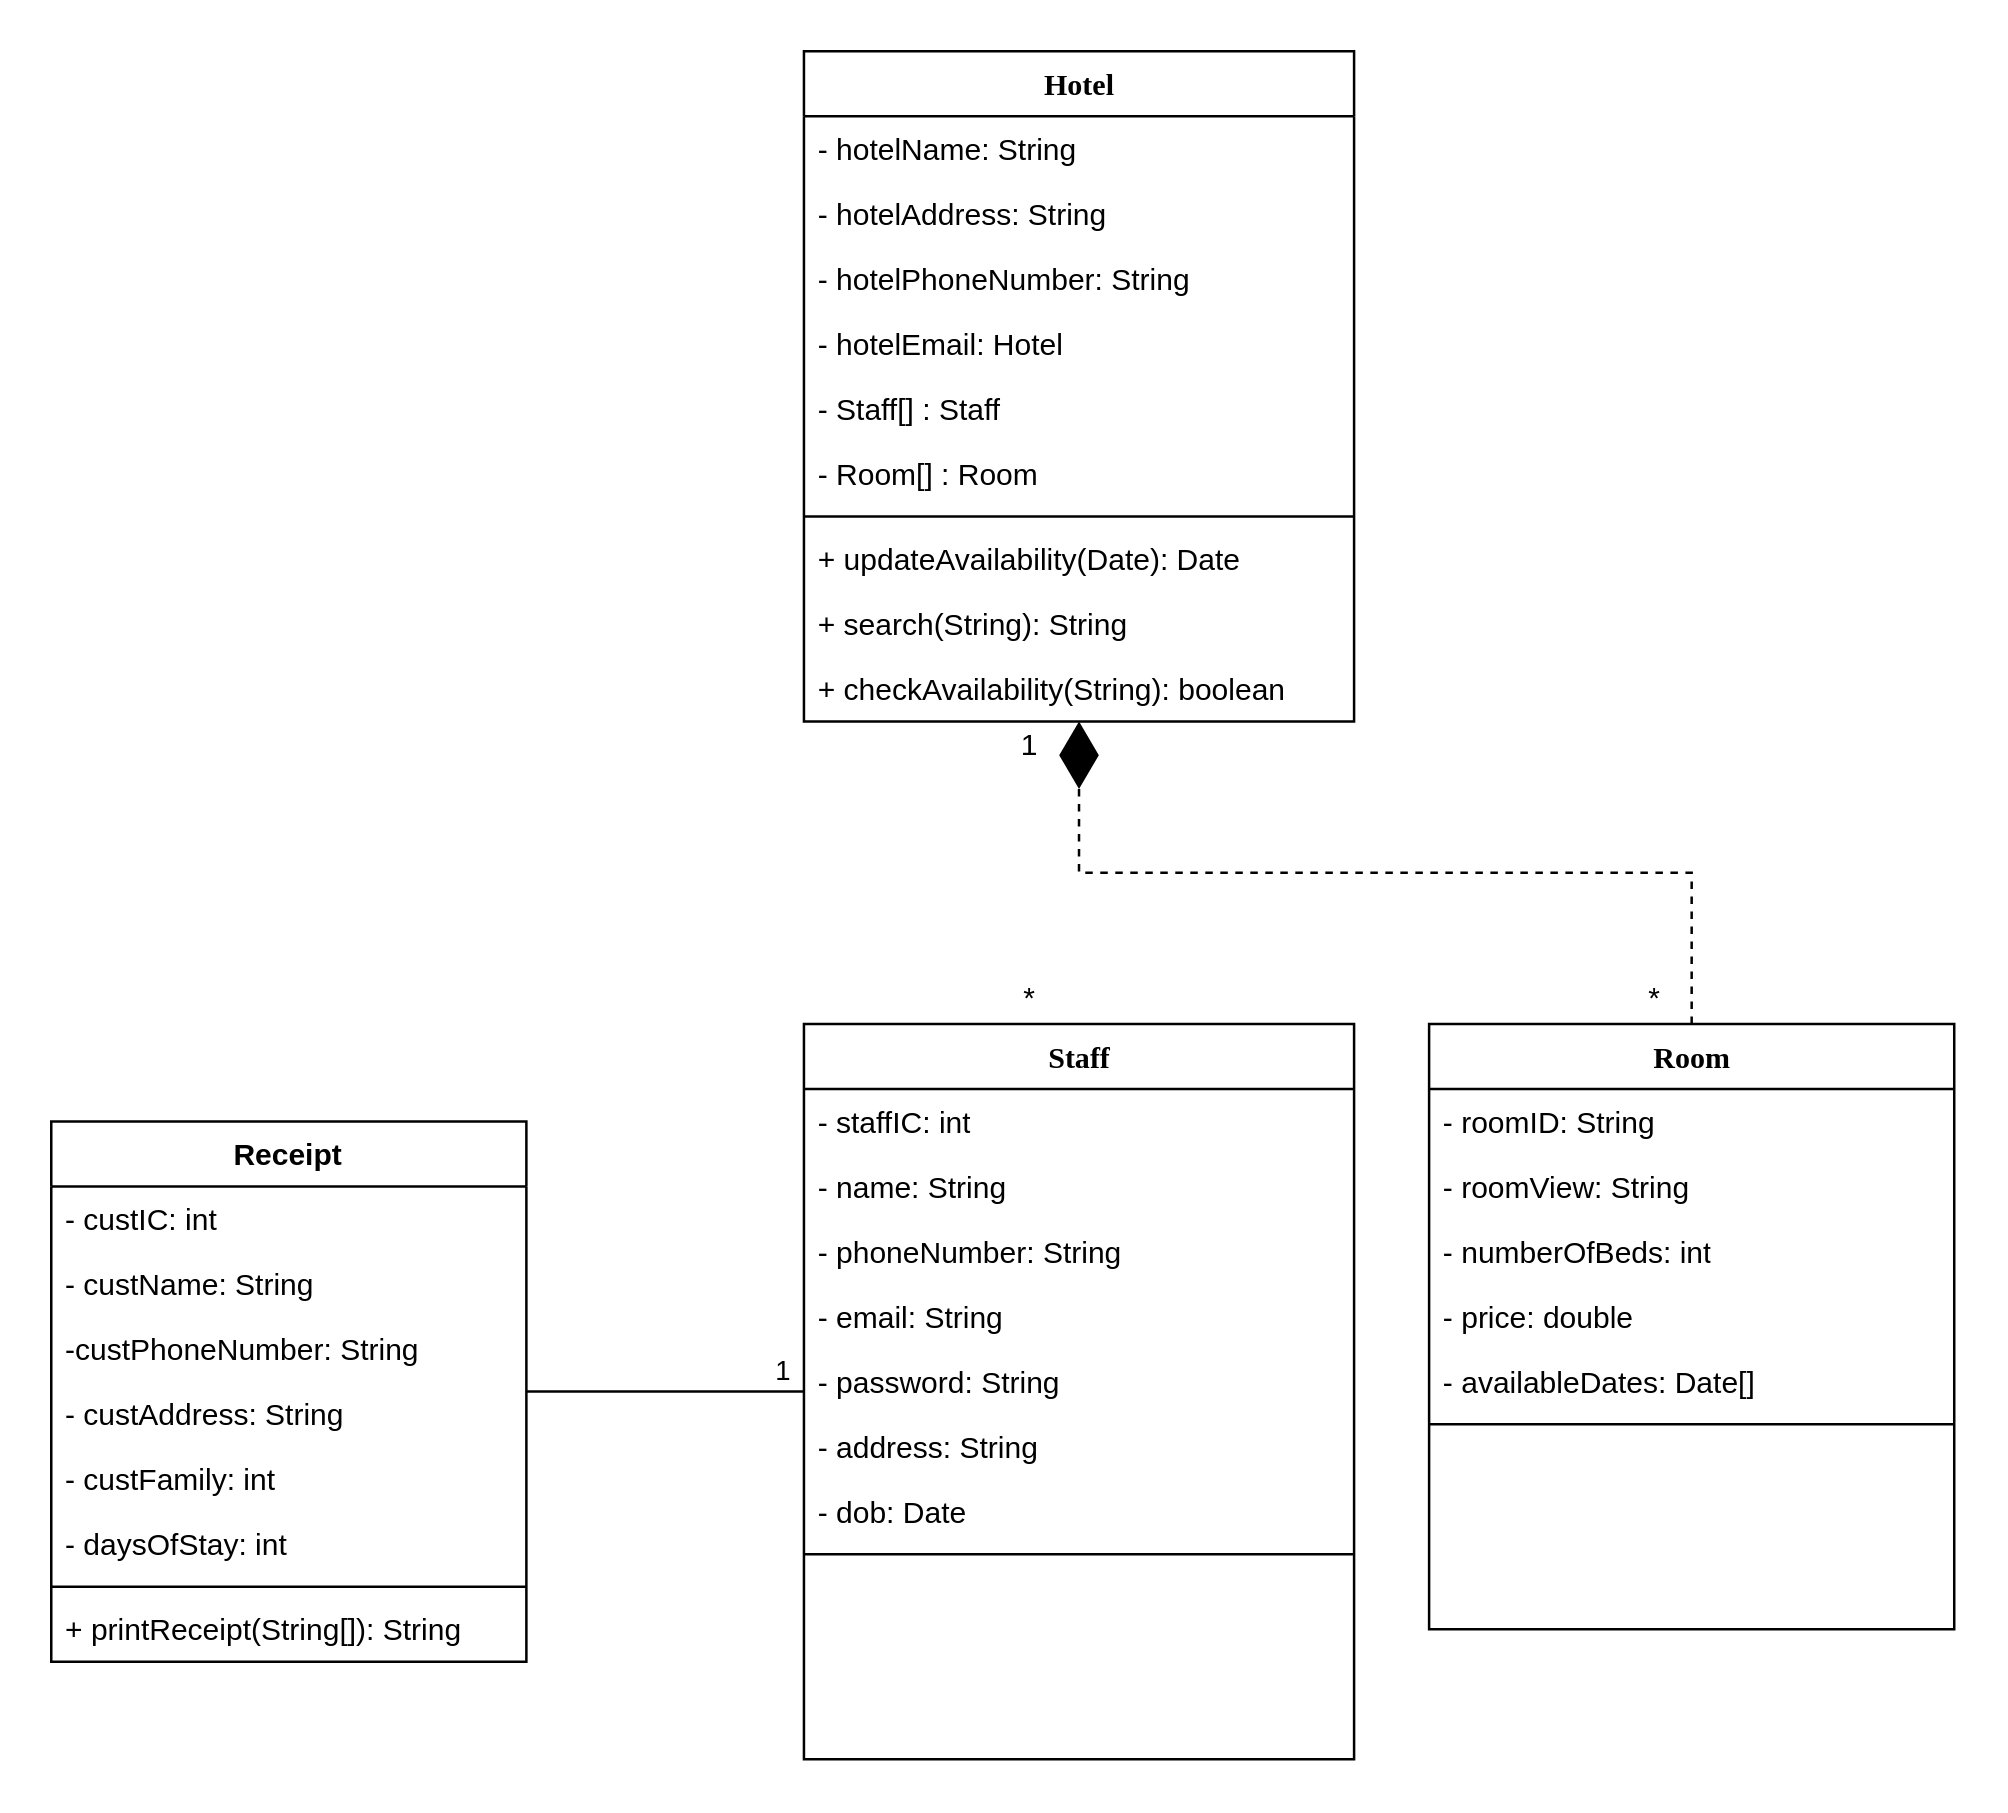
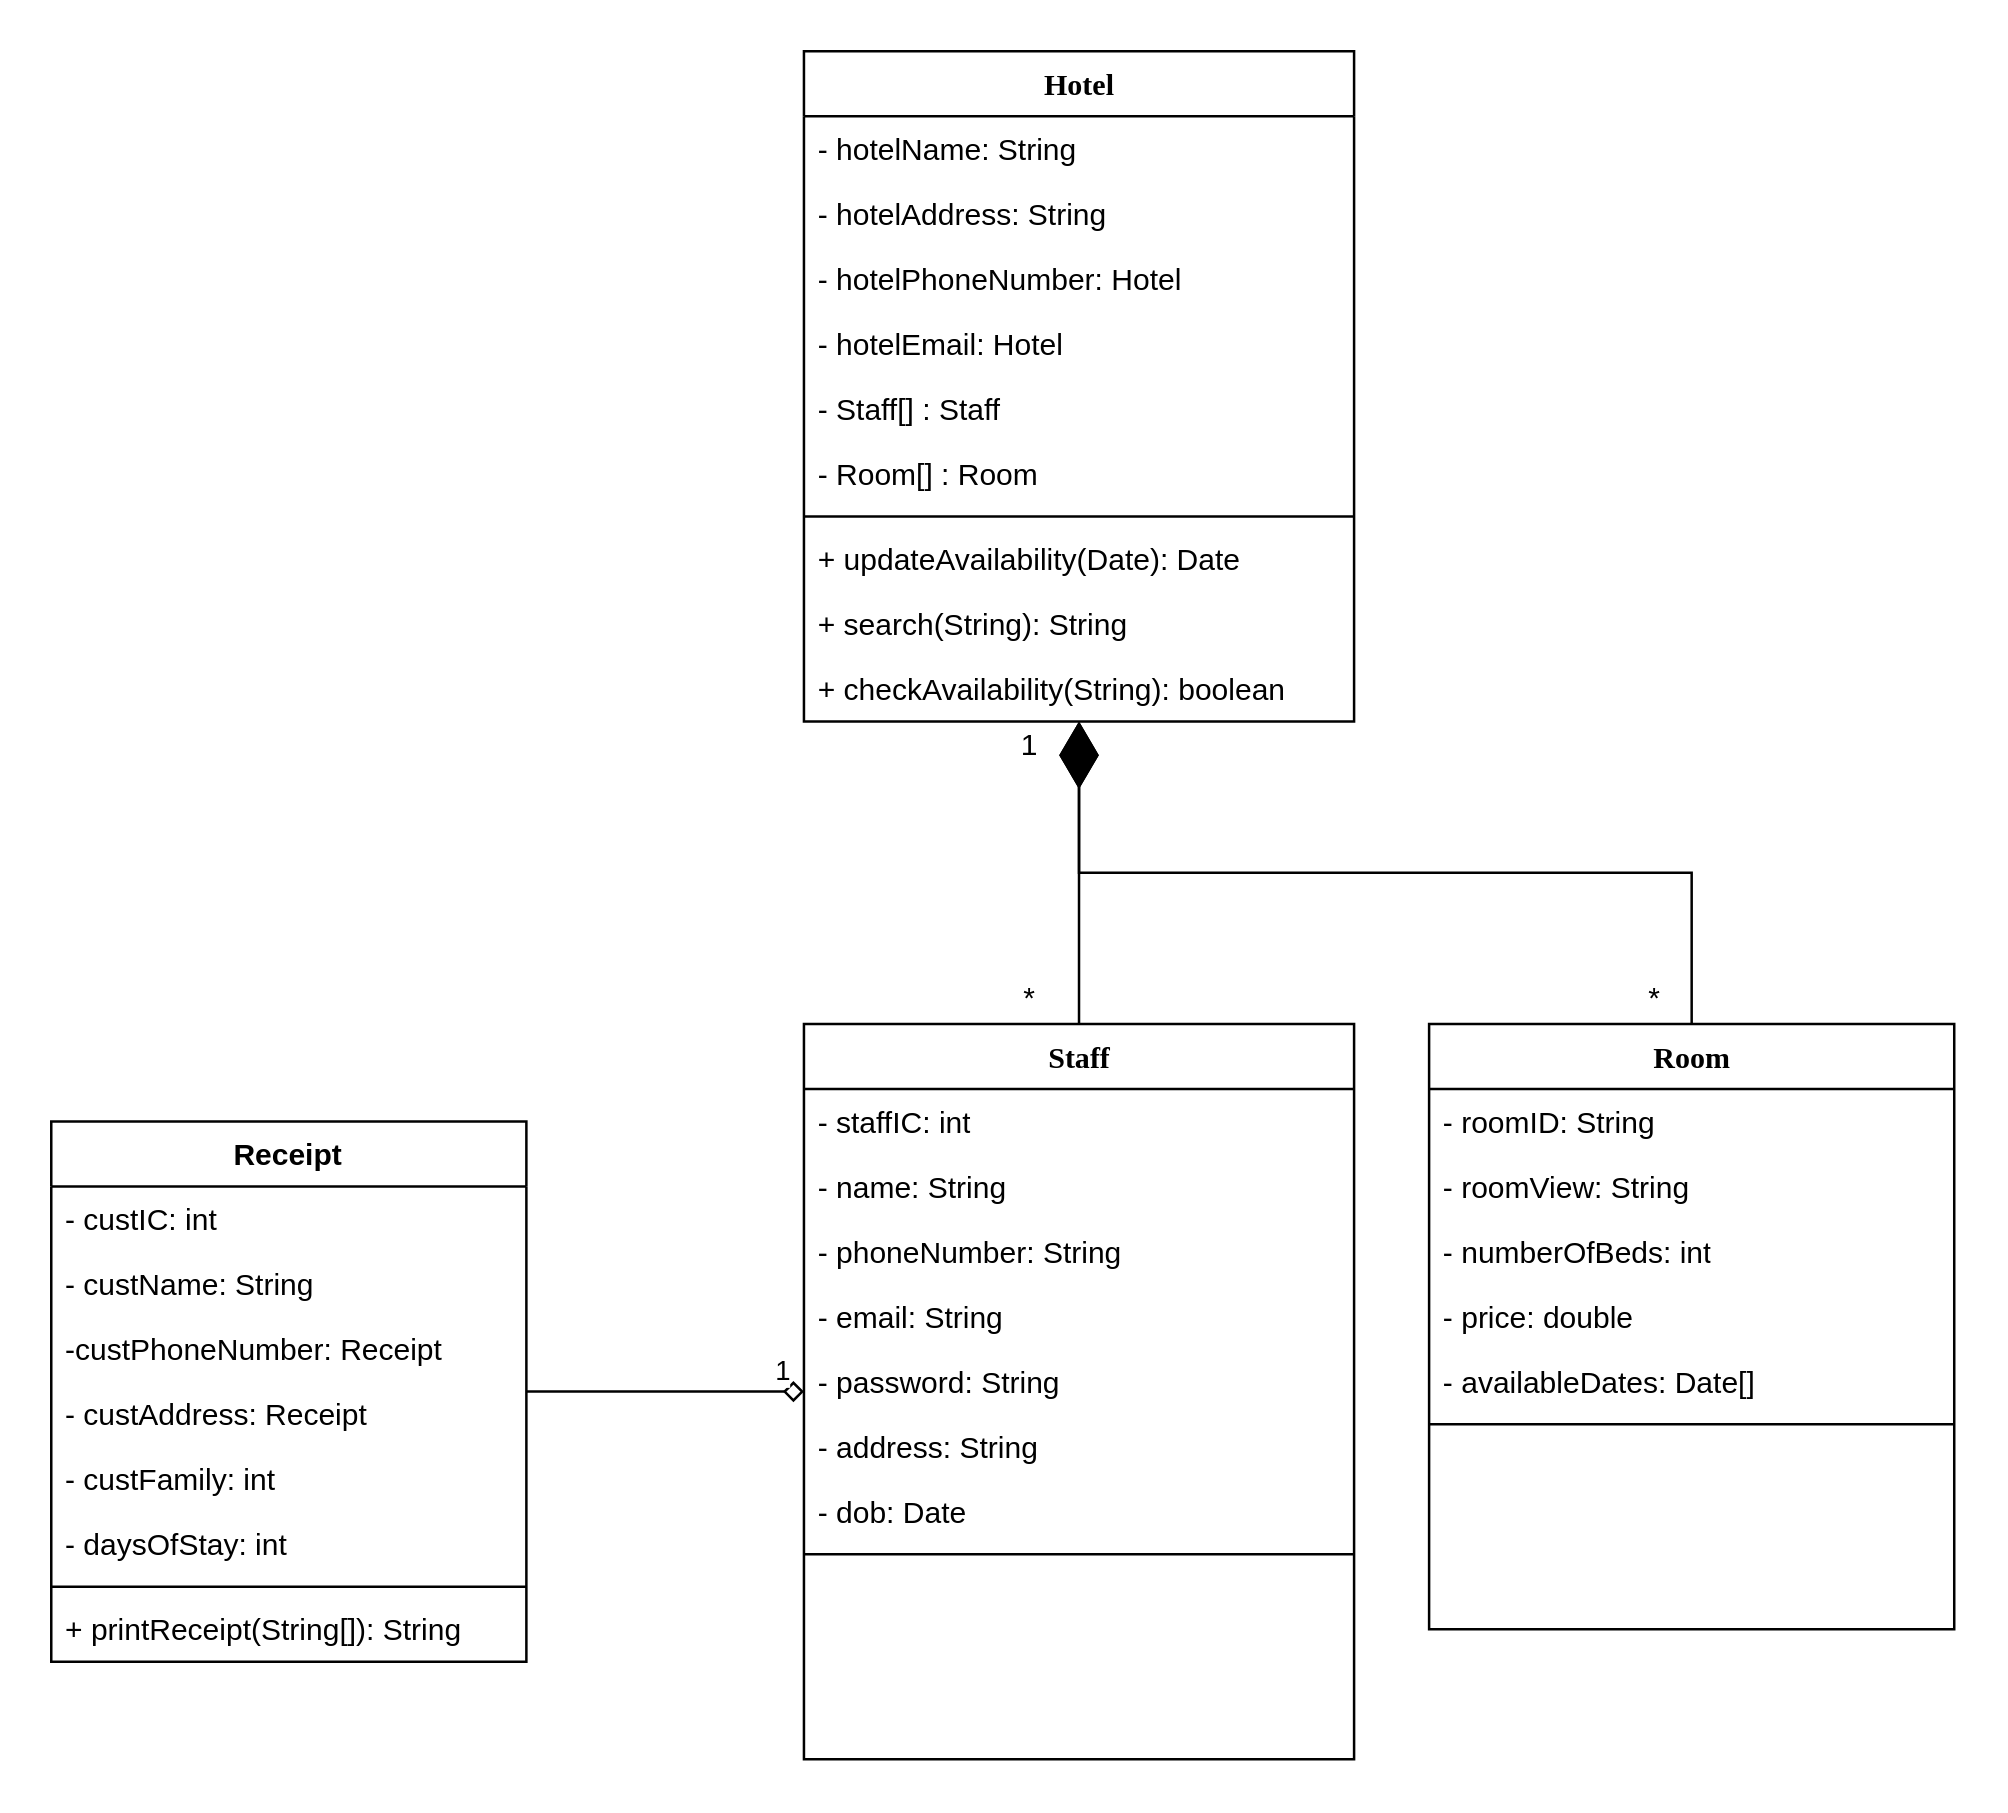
- <mxCell id="5" value="- hotelPhoneNumber: String" style="text;html=1;strokeColor=none;fillColor=none;align=left;verticalAlign=top;spacingLeft=4;spacingRight=4;whiteSpace=wrap;overflow=hidden;rotatable=0;points=[[0,0.5],[1,0.5]];portConstraint=eastwest;" parent="2" vertex="1"><mxGeometry y="78" width="220" height="26" as="geometry" /></mxCell>
+ <mxCell id="5" value="- hotelPhoneNumber: Hotel" style="text;html=1;strokeColor=none;fillColor=none;align=left;verticalAlign=top;spacingLeft=4;spacingRight=4;whiteSpace=wrap;overflow=hidden;rotatable=0;points=[[0,0.5],[1,0.5]];portConstraint=eastwest;" parent="2" vertex="1"><mxGeometry y="78" width="220" height="26" as="geometry" /></mxCell>
- <mxCell id="39" value="" style="endArrow=diamondThin;endFill=1;endSize=24;html=1;rounded=0;entryX=0.5;entryY=1;entryDx=0;entryDy=0;exitX=0.5;exitY=0;exitDx=0;exitDy=0;edgeStyle=orthogonalEdgeStyle;dashed=1;" parent="1" source="22" target="2" edge="1"><mxGeometry width="160" relative="1" as="geometry"><mxPoint x="531" y="423" as="sourcePoint" /><mxPoint x="531" y="292" as="targetPoint" /></mxGeometry></mxCell>
+ <mxCell id="39" value="" style="endArrow=diamondThin;endFill=1;endSize=24;html=1;rounded=0;entryX=0.5;entryY=1;entryDx=0;entryDy=0;exitX=0.5;exitY=0;exitDx=0;exitDy=0;edgeStyle=orthogonalEdgeStyle;" parent="1" source="22" target="2" edge="1"><mxGeometry width="160" relative="1" as="geometry"><mxPoint x="531" y="423" as="sourcePoint" /><mxPoint x="531" y="292" as="targetPoint" /></mxGeometry></mxCell>
+ <mxCell id="38" value="" style="endArrow=diamondThin;endFill=1;endSize=24;html=1;rounded=0;" parent="1" source="13" target="2" edge="1"><mxGeometry width="160" relative="1" as="geometry"><mxPoint x="421" y="328" as="sourcePoint" /><mxPoint x="581" y="328" as="targetPoint" /></mxGeometry></mxCell>
- <mxCell id="32" value="-custPhoneNumber: String" style="text;strokeColor=none;fillColor=none;align=left;verticalAlign=top;spacingLeft=4;spacingRight=4;overflow=hidden;rotatable=0;points=[[0,0.5],[1,0.5]];portConstraint=eastwest;" parent="29" vertex="1"><mxGeometry y="78" width="190" height="26" as="geometry" /></mxCell>
+ <mxCell id="32" value="-custPhoneNumber: Receipt" style="text;strokeColor=none;fillColor=none;align=left;verticalAlign=top;spacingLeft=4;spacingRight=4;overflow=hidden;rotatable=0;points=[[0,0.5],[1,0.5]];portConstraint=eastwest;" parent="29" vertex="1"><mxGeometry y="78" width="190" height="26" as="geometry" /></mxCell>
- <mxCell id="43" value="" style="endArrow=none;endFill=0;html=1;edgeStyle=orthogonalEdgeStyle;align=left;verticalAlign=top;rounded=0;" parent="1" source="29" target="13" edge="1"><mxGeometry x="-1" relative="1" as="geometry"><mxPoint x="191" y="538" as="sourcePoint" /><mxPoint x="351" y="538" as="targetPoint" /></mxGeometry></mxCell>
+ <mxCell id="43" value="" style="endArrow=diamond;endFill=0;html=1;edgeStyle=orthogonalEdgeStyle;align=left;verticalAlign=top;rounded=0;" parent="1" source="29" target="13" edge="1"><mxGeometry x="-1" relative="1" as="geometry"><mxPoint x="191" y="538" as="sourcePoint" /><mxPoint x="351" y="538" as="targetPoint" /></mxGeometry></mxCell>
- <mxCell id="33" value="- custAddress: String" style="text;strokeColor=none;fillColor=none;align=left;verticalAlign=top;spacingLeft=4;spacingRight=4;overflow=hidden;rotatable=0;points=[[0,0.5],[1,0.5]];portConstraint=eastwest;" parent="29" vertex="1"><mxGeometry y="104" width="190" height="26" as="geometry" /></mxCell>
+ <mxCell id="33" value="- custAddress: Receipt" style="text;strokeColor=none;fillColor=none;align=left;verticalAlign=top;spacingLeft=4;spacingRight=4;overflow=hidden;rotatable=0;points=[[0,0.5],[1,0.5]];portConstraint=eastwest;" parent="29" vertex="1"><mxGeometry y="104" width="190" height="26" as="geometry" /></mxCell>
